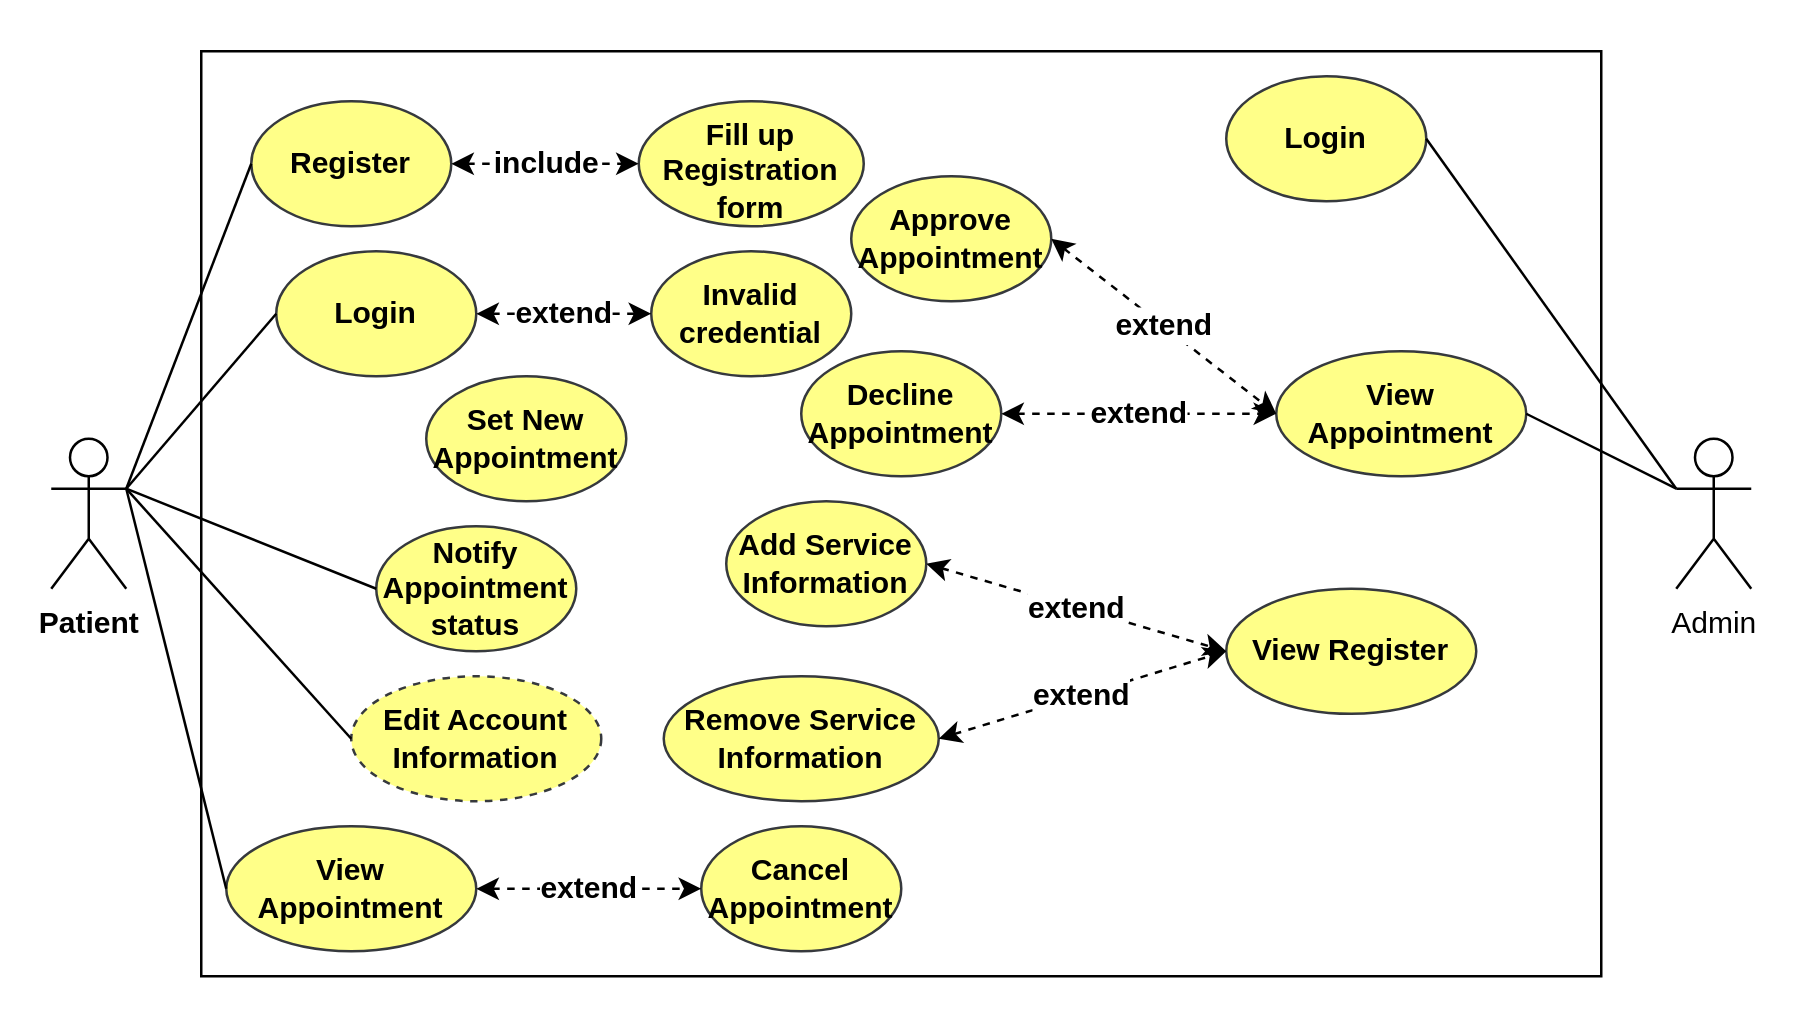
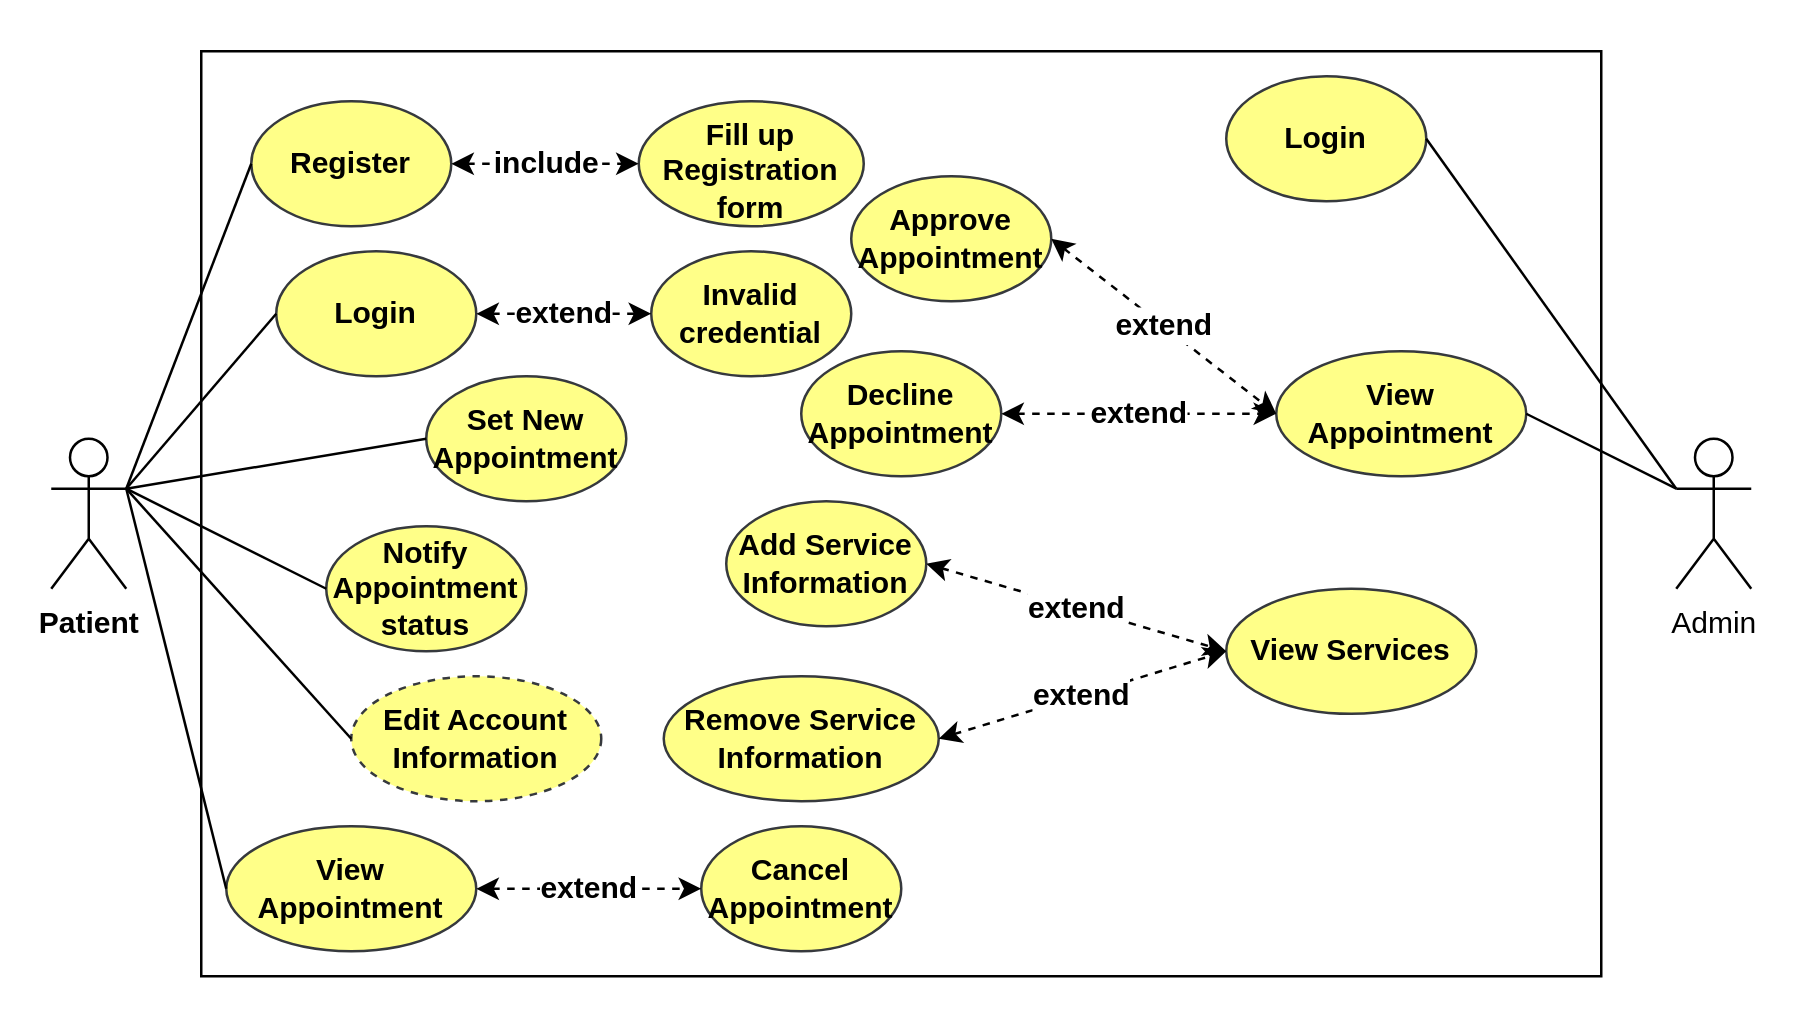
+ <mxCell id="25" value="" style="endArrow=none;html=1;rounded=0;entryX=0;entryY=0.5;entryDx=0;entryDy=0;exitX=1;exitY=0.333;exitDx=0;exitDy=0;exitPerimeter=0;" edge="1" parent="1" source="3" target="9"><mxGeometry width="50" height="50" relative="1" as="geometry"><mxPoint x="70" y="170" as="sourcePoint" /><mxPoint x="120" y="135" as="targetPoint" /></mxGeometry></mxCell>
- <mxCell id="10" value="Notify Appointment status" style="ellipse;whiteSpace=wrap;html=1;fillColor=#ffff88;strokeColor=#36393d;fontStyle=1" vertex="1" parent="1"><mxGeometry x="150" y="210" width="80" height="50" as="geometry" /></mxCell>
+ <mxCell id="10" value="Notify Appointment status" style="ellipse;whiteSpace=wrap;html=1;fillColor=#ffff88;strokeColor=#36393d;fontStyle=1" vertex="1" parent="1"><mxGeometry x="130" y="210" width="80" height="50" as="geometry" /></mxCell>
- <mxCell id="19" value="View Register" style="ellipse;whiteSpace=wrap;html=1;fillColor=#ffff88;strokeColor=#36393d;fontStyle=1" vertex="1" parent="1"><mxGeometry x="490" y="235" width="100" height="50" as="geometry" /></mxCell>
+ <mxCell id="19" value="View Services" style="ellipse;whiteSpace=wrap;html=1;fillColor=#ffff88;strokeColor=#36393d;fontStyle=1" vertex="1" parent="1"><mxGeometry x="490" y="235" width="100" height="50" as="geometry" /></mxCell>
